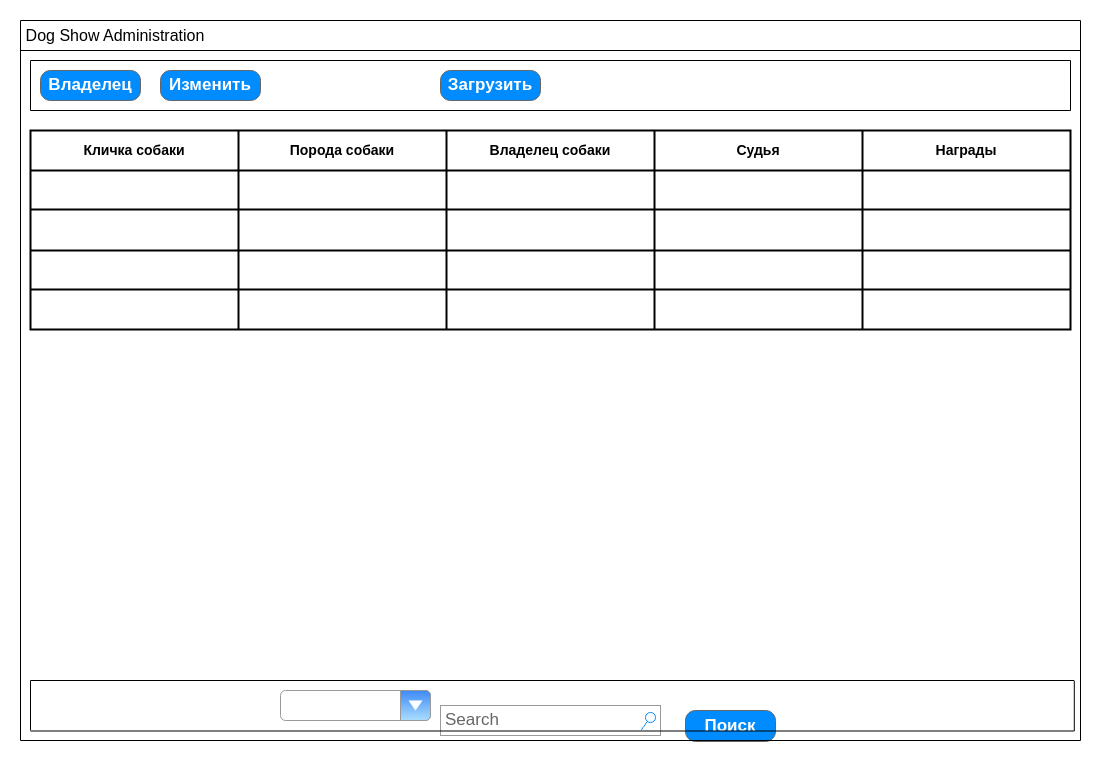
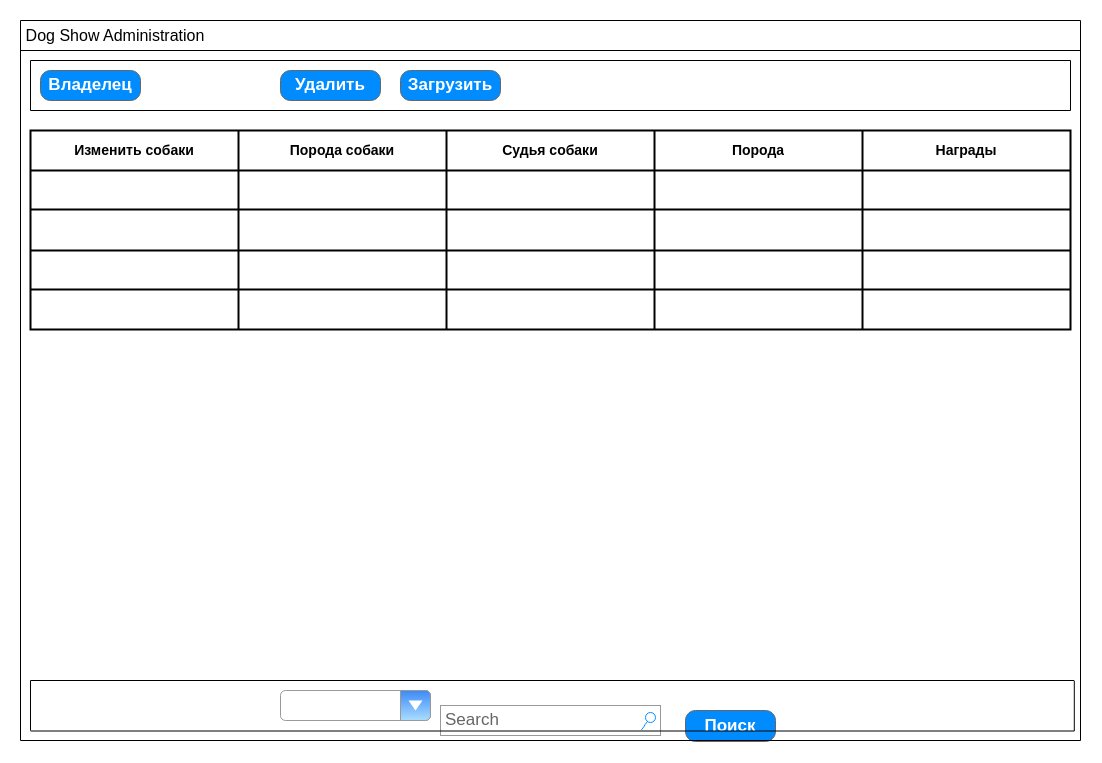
- <mxCell id="5" value="Изменить" style="strokeWidth=1;shadow=0;dashed=0;align=center;html=1;shape=mxgraph.mockup.buttons.button;strokeColor=#666666;fontColor=#ffffff;mainText=;buttonStyle=round;fontSize=17;fontStyle=1;fillColor=#008cff;whiteSpace=wrap;" parent="1" vertex="1"><mxGeometry x="160" y="70" width="100" height="30" as="geometry" /></mxCell>
+ <mxCell id="6" value="Удалить" style="strokeWidth=1;shadow=0;dashed=0;align=center;html=1;shape=mxgraph.mockup.buttons.button;strokeColor=#666666;fontColor=#ffffff;mainText=;buttonStyle=round;fontSize=17;fontStyle=1;fillColor=#008cff;whiteSpace=wrap;" parent="1" vertex="1"><mxGeometry x="280" y="70" width="100" height="30" as="geometry" /></mxCell>
- <mxCell id="40" value="Загрузить" style="strokeWidth=1;shadow=0;dashed=0;align=center;html=1;shape=mxgraph.mockup.buttons.button;strokeColor=#666666;fontColor=#ffffff;mainText=;buttonStyle=round;fontSize=17;fontStyle=1;fillColor=#008cff;whiteSpace=wrap;" parent="1" vertex="1"><mxGeometry x="440" y="70" width="100" height="30" as="geometry" /></mxCell>
+ <mxCell id="40" value="Загрузить" style="strokeWidth=1;shadow=0;dashed=0;align=center;html=1;shape=mxgraph.mockup.buttons.button;strokeColor=#666666;fontColor=#ffffff;mainText=;buttonStyle=round;fontSize=17;fontStyle=1;fillColor=#008cff;whiteSpace=wrap;" parent="1" vertex="1"><mxGeometry x="400" y="70" width="100" height="30" as="geometry" /></mxCell>
- <mxCell id="11" value="Кличка собаки" style="shape=partialRectangle;html=1;whiteSpace=wrap;connectable=0;fillColor=none;top=0;left=0;bottom=0;right=0;overflow=hidden;fontStyle=1;fontSize=14;swimlaneLine=1;" parent="10" vertex="1"><mxGeometry width="208" height="40" as="geometry"><mxRectangle width="208" height="40" as="alternateBounds" /></mxGeometry></mxCell>
+ <mxCell id="11" value="Изменить собаки" style="shape=partialRectangle;html=1;whiteSpace=wrap;connectable=0;fillColor=none;top=0;left=0;bottom=0;right=0;overflow=hidden;fontStyle=1;fontSize=14;swimlaneLine=1;" parent="10" vertex="1"><mxGeometry width="208" height="40" as="geometry"><mxRectangle width="208" height="40" as="alternateBounds" /></mxGeometry></mxCell>
- <mxCell id="13" value="Владелец собаки" style="shape=partialRectangle;html=1;whiteSpace=wrap;connectable=0;fillColor=none;top=0;left=0;bottom=0;right=0;overflow=hidden;fontStyle=1;fontSize=14;swimlaneLine=1;" parent="10" vertex="1"><mxGeometry x="416" width="208" height="40" as="geometry"><mxRectangle width="208" height="40" as="alternateBounds" /></mxGeometry></mxCell>
+ <mxCell id="13" value="Судья собаки" style="shape=partialRectangle;html=1;whiteSpace=wrap;connectable=0;fillColor=none;top=0;left=0;bottom=0;right=0;overflow=hidden;fontStyle=1;fontSize=14;swimlaneLine=1;" parent="10" vertex="1"><mxGeometry x="416" width="208" height="40" as="geometry"><mxRectangle width="208" height="40" as="alternateBounds" /></mxGeometry></mxCell>
- <mxCell id="14" value="Судья" style="shape=partialRectangle;html=1;whiteSpace=wrap;connectable=0;fillColor=none;top=0;left=0;bottom=0;right=0;overflow=hidden;fontStyle=1;fontSize=14;swimlaneLine=1;" parent="10" vertex="1"><mxGeometry x="624" width="208" height="40" as="geometry"><mxRectangle width="208" height="40" as="alternateBounds" /></mxGeometry></mxCell>
+ <mxCell id="14" value="Порода" style="shape=partialRectangle;html=1;whiteSpace=wrap;connectable=0;fillColor=none;top=0;left=0;bottom=0;right=0;overflow=hidden;fontStyle=1;fontSize=14;swimlaneLine=1;" parent="10" vertex="1"><mxGeometry x="624" width="208" height="40" as="geometry"><mxRectangle width="208" height="40" as="alternateBounds" /></mxGeometry></mxCell>
